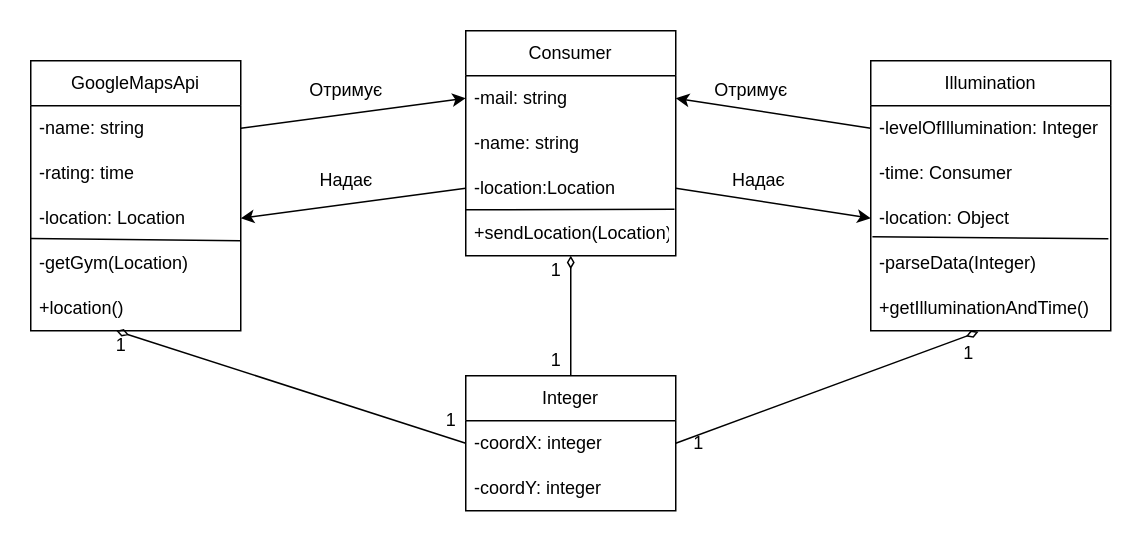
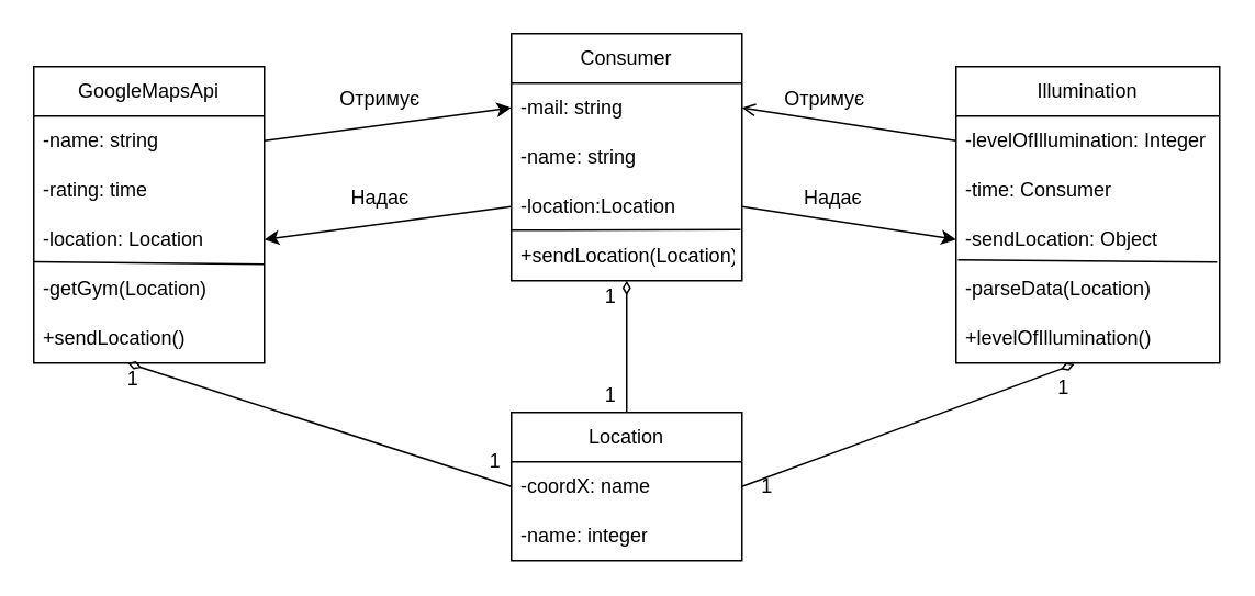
- <mxCell id="38" value="" style="endArrow=classic;html=1;rounded=0;entryX=1;entryY=0.5;entryDx=0;entryDy=0;exitX=0;exitY=0.5;exitDx=0;exitDy=0;" edge="1" parent="1" source="16" target="10"><mxGeometry width="50" height="50" relative="1" as="geometry"><mxPoint x="460" y="230" as="sourcePoint" /><mxPoint x="510" y="180" as="targetPoint" /></mxGeometry></mxCell>
+ <mxCell id="38" value="" style="endArrow=open;html=1;rounded=0;entryX=1;entryY=0.5;entryDx=0;entryDy=0;exitX=0;exitY=0.5;exitDx=0;exitDy=0;" edge="1" parent="1" source="16" target="10"><mxGeometry width="50" height="50" relative="1" as="geometry"><mxPoint x="460" y="230" as="sourcePoint" /><mxPoint x="510" y="180" as="targetPoint" /></mxGeometry></mxCell>
- <mxCell id="18" value="-location: Object" style="text;strokeColor=none;fillColor=none;align=left;verticalAlign=middle;spacingLeft=4;spacingRight=4;overflow=hidden;points=[[0,0.5],[1,0.5]];portConstraint=eastwest;rotatable=0;whiteSpace=wrap;html=1;" vertex="1" parent="15"><mxGeometry y="90" width="160" height="30" as="geometry" /></mxCell>
+ <mxCell id="18" value="-sendLocation: Object" style="text;strokeColor=none;fillColor=none;align=left;verticalAlign=middle;spacingLeft=4;spacingRight=4;overflow=hidden;points=[[0,0.5],[1,0.5]];portConstraint=eastwest;rotatable=0;whiteSpace=wrap;html=1;" vertex="1" parent="15"><mxGeometry y="90" width="160" height="30" as="geometry" /></mxCell>
- <mxCell id="19" value="-parseData(Integer)" style="text;strokeColor=none;fillColor=none;align=left;verticalAlign=middle;spacingLeft=4;spacingRight=4;overflow=hidden;points=[[0,0.5],[1,0.5]];portConstraint=eastwest;rotatable=0;whiteSpace=wrap;html=1;" vertex="1" parent="15"><mxGeometry y="120" width="160" height="30" as="geometry" /></mxCell>
+ <mxCell id="19" value="-parseData(Location)" style="text;strokeColor=none;fillColor=none;align=left;verticalAlign=middle;spacingLeft=4;spacingRight=4;overflow=hidden;points=[[0,0.5],[1,0.5]];portConstraint=eastwest;rotatable=0;whiteSpace=wrap;html=1;" vertex="1" parent="15"><mxGeometry y="120" width="160" height="30" as="geometry" /></mxCell>
- <mxCell id="7" value="+location()" style="text;strokeColor=none;fillColor=none;align=left;verticalAlign=middle;spacingLeft=4;spacingRight=4;overflow=hidden;points=[[0,0.5],[1,0.5]];portConstraint=eastwest;rotatable=0;whiteSpace=wrap;html=1;" vertex="1" parent="2"><mxGeometry y="150" width="140" height="30" as="geometry" /></mxCell>
+ <mxCell id="7" value="+sendLocation()" style="text;strokeColor=none;fillColor=none;align=left;verticalAlign=middle;spacingLeft=4;spacingRight=4;overflow=hidden;points=[[0,0.5],[1,0.5]];portConstraint=eastwest;rotatable=0;whiteSpace=wrap;html=1;" vertex="1" parent="2"><mxGeometry y="150" width="140" height="30" as="geometry" /></mxCell>
- <mxCell id="20" value="+getIlluminationAndTime()" style="text;strokeColor=none;fillColor=none;align=left;verticalAlign=middle;spacingLeft=4;spacingRight=4;overflow=hidden;points=[[0,0.5],[1,0.5]];portConstraint=eastwest;rotatable=0;whiteSpace=wrap;html=1;" vertex="1" parent="15"><mxGeometry y="150" width="160" height="30" as="geometry" /></mxCell>
+ <mxCell id="20" value="+levelOfIllumination()" style="text;strokeColor=none;fillColor=none;align=left;verticalAlign=middle;spacingLeft=4;spacingRight=4;overflow=hidden;points=[[0,0.5],[1,0.5]];portConstraint=eastwest;rotatable=0;whiteSpace=wrap;html=1;" vertex="1" parent="15"><mxGeometry y="150" width="160" height="30" as="geometry" /></mxCell>
- <mxCell id="22" value="Integer" style="swimlane;fontStyle=0;childLayout=stackLayout;horizontal=1;startSize=30;horizontalStack=0;resizeParent=1;resizeParentMax=0;resizeLast=0;collapsible=1;marginBottom=0;whiteSpace=wrap;html=1;" vertex="1" parent="1"><mxGeometry x="310" y="250" width="140" height="90" as="geometry" /></mxCell>
+ <mxCell id="22" value="Location" style="swimlane;fontStyle=0;childLayout=stackLayout;horizontal=1;startSize=30;horizontalStack=0;resizeParent=1;resizeParentMax=0;resizeLast=0;collapsible=1;marginBottom=0;whiteSpace=wrap;html=1;" vertex="1" parent="1"><mxGeometry x="310" y="250" width="140" height="90" as="geometry" /></mxCell>
- <mxCell id="23" value="-coordX: integer" style="text;strokeColor=none;fillColor=none;align=left;verticalAlign=middle;spacingLeft=4;spacingRight=4;overflow=hidden;points=[[0,0.5],[1,0.5]];portConstraint=eastwest;rotatable=0;whiteSpace=wrap;html=1;" vertex="1" parent="22"><mxGeometry y="30" width="140" height="30" as="geometry" /></mxCell>
+ <mxCell id="23" value="-coordX: name" style="text;strokeColor=none;fillColor=none;align=left;verticalAlign=middle;spacingLeft=4;spacingRight=4;overflow=hidden;points=[[0,0.5],[1,0.5]];portConstraint=eastwest;rotatable=0;whiteSpace=wrap;html=1;" vertex="1" parent="22"><mxGeometry y="30" width="140" height="30" as="geometry" /></mxCell>
- <mxCell id="24" value="-coordY: integer" style="text;strokeColor=none;fillColor=none;align=left;verticalAlign=middle;spacingLeft=4;spacingRight=4;overflow=hidden;points=[[0,0.5],[1,0.5]];portConstraint=eastwest;rotatable=0;whiteSpace=wrap;html=1;" vertex="1" parent="22"><mxGeometry y="60" width="140" height="30" as="geometry" /></mxCell>
+ <mxCell id="24" value="-name: integer" style="text;strokeColor=none;fillColor=none;align=left;verticalAlign=middle;spacingLeft=4;spacingRight=4;overflow=hidden;points=[[0,0.5],[1,0.5]];portConstraint=eastwest;rotatable=0;whiteSpace=wrap;html=1;" vertex="1" parent="22"><mxGeometry y="60" width="140" height="30" as="geometry" /></mxCell>
